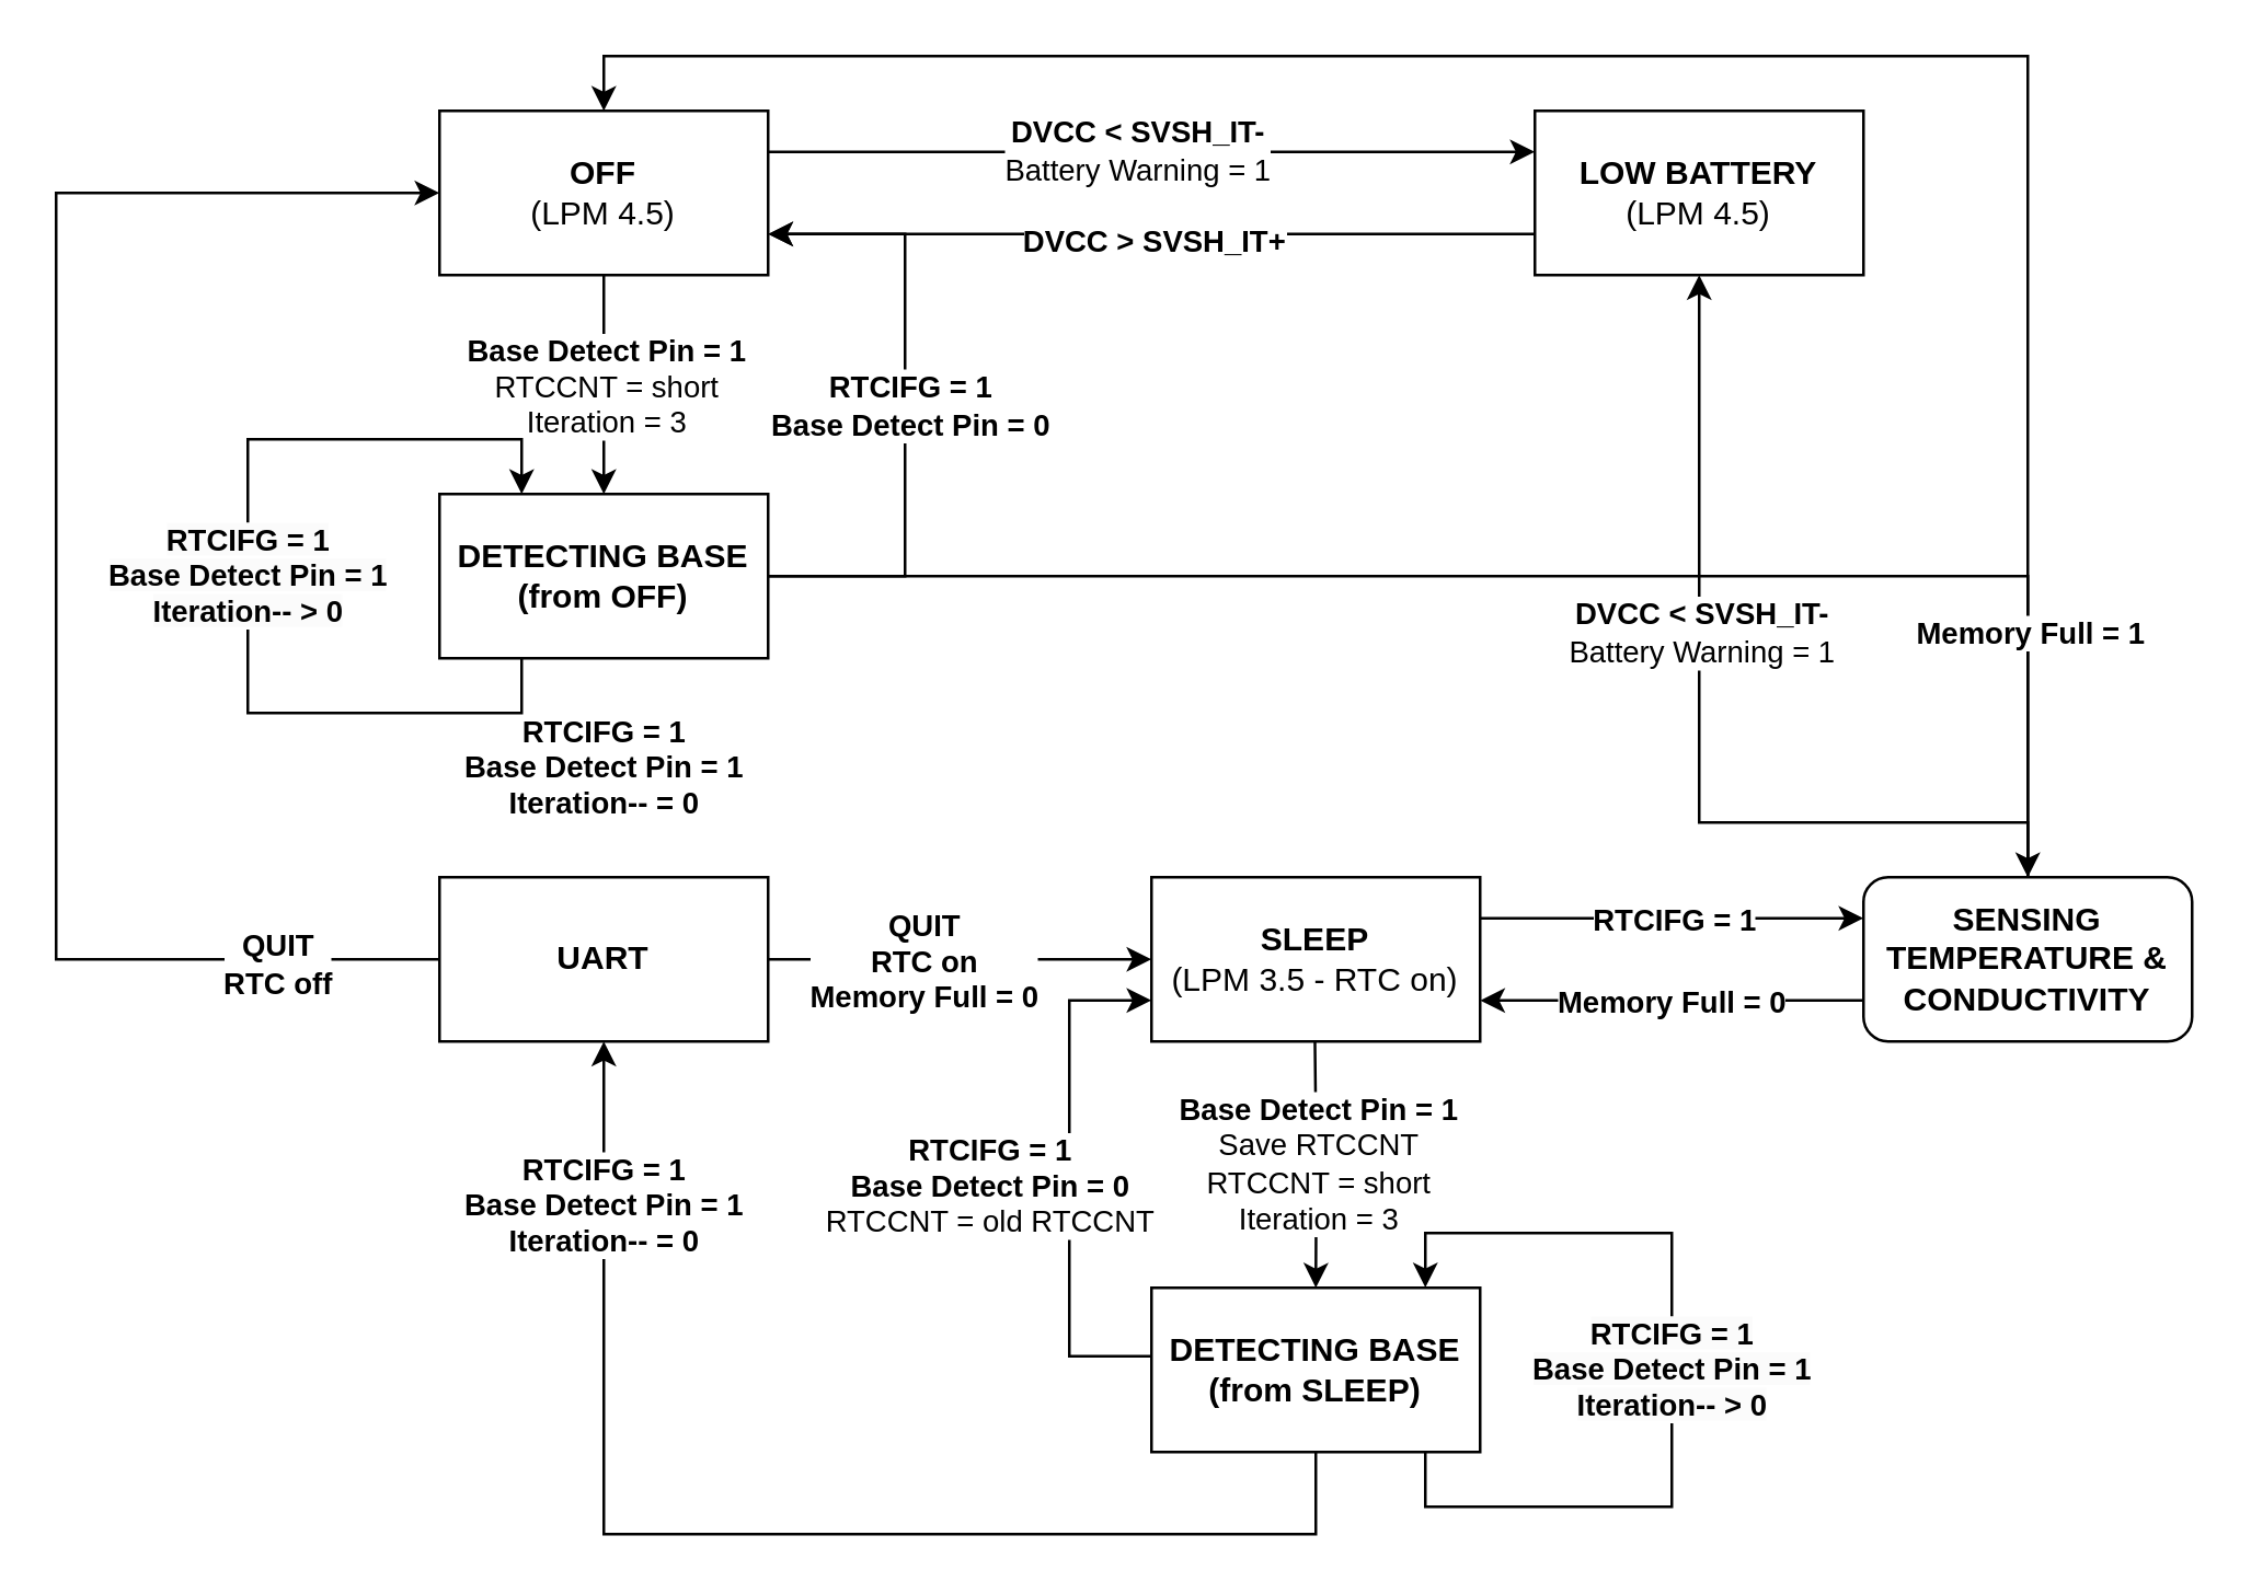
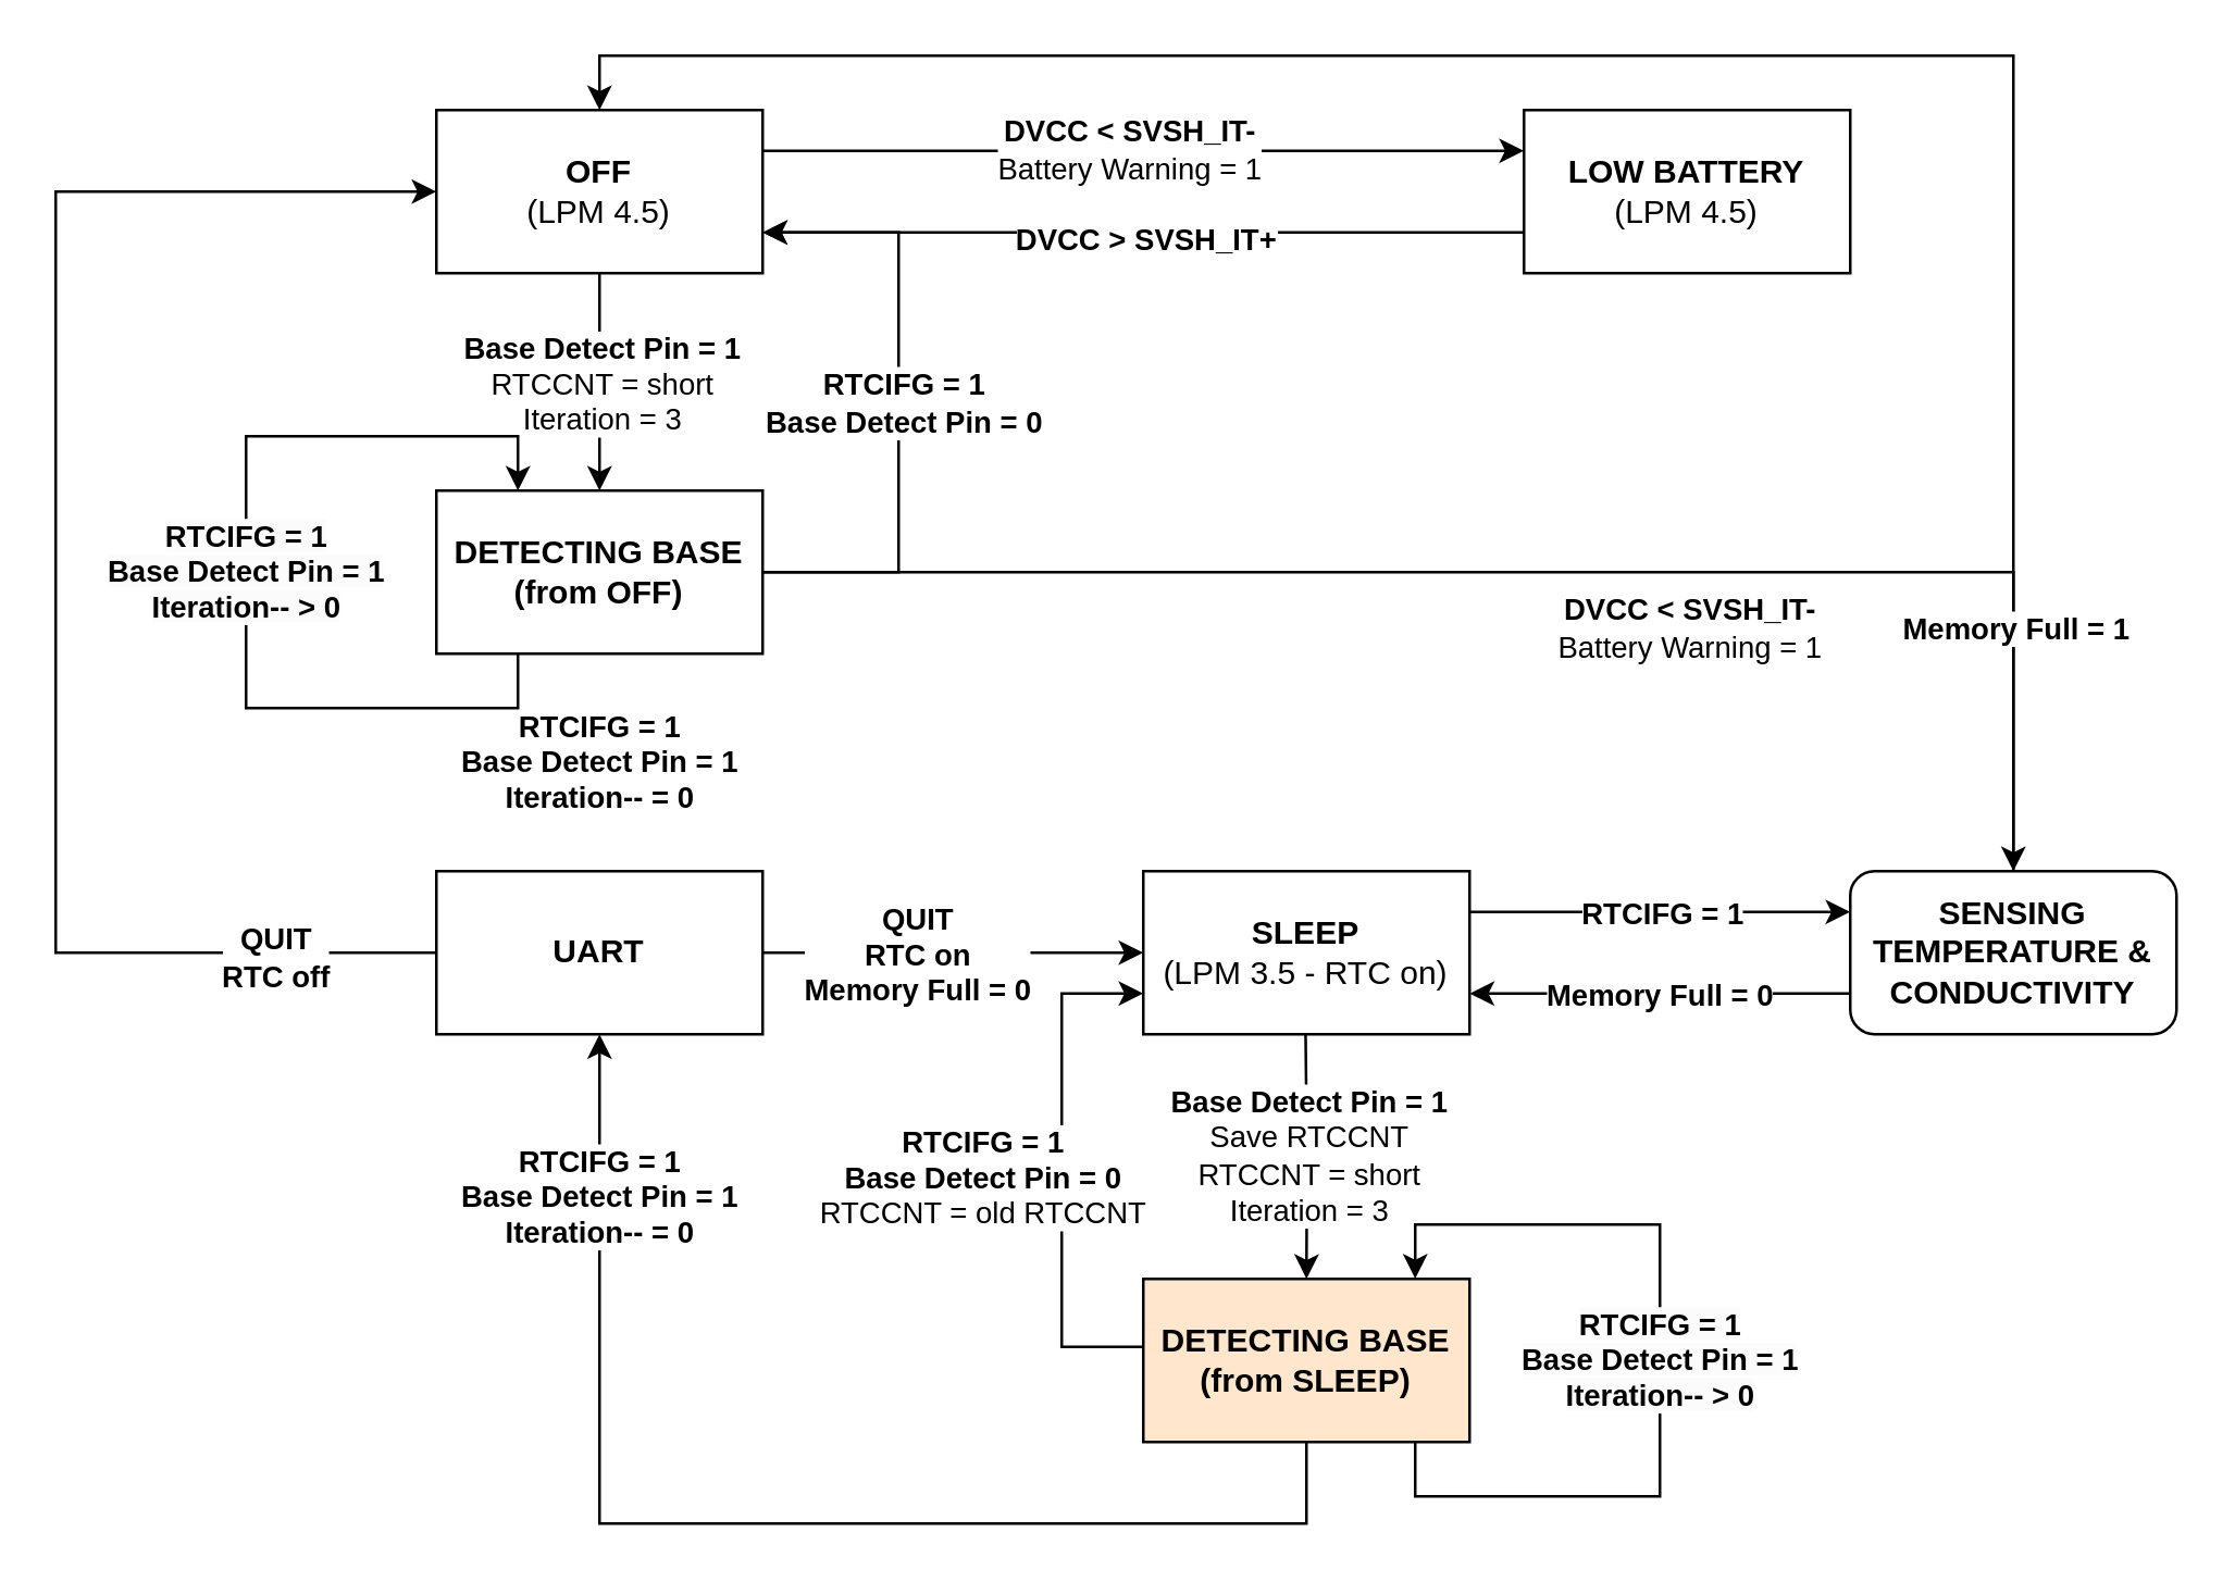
- <mxCell id="27" style="edgeStyle=orthogonalEdgeStyle;rounded=0;orthogonalLoop=1;jettySize=auto;html=1;entryX=0.5;entryY=1;entryDx=0;entryDy=0;" edge="1" parent="1" source="30" target="7"><mxGeometry relative="1" as="geometry"><Array as="points"><mxPoint x="740" y="300" /><mxPoint x="620" y="300" /></Array></mxGeometry></mxCell>
- <mxCell id="33" value="&lt;b&gt;DETECTING BASE&lt;br&gt;(from SLEEP)&lt;br&gt;&lt;/b&gt;" style="rounded=0;whiteSpace=wrap;html=1;" vertex="1" parent="1"><mxGeometry x="420" y="470" width="120" height="60" as="geometry" /></mxCell>
+ <mxCell id="33" value="&lt;b&gt;DETECTING BASE&lt;br&gt;(from SLEEP)&lt;br&gt;&lt;/b&gt;" style="rounded=0;whiteSpace=wrap;html=1;fillColor=#ffe6cc;" vertex="1" parent="1"><mxGeometry x="420" y="470" width="120" height="60" as="geometry" /></mxCell>
